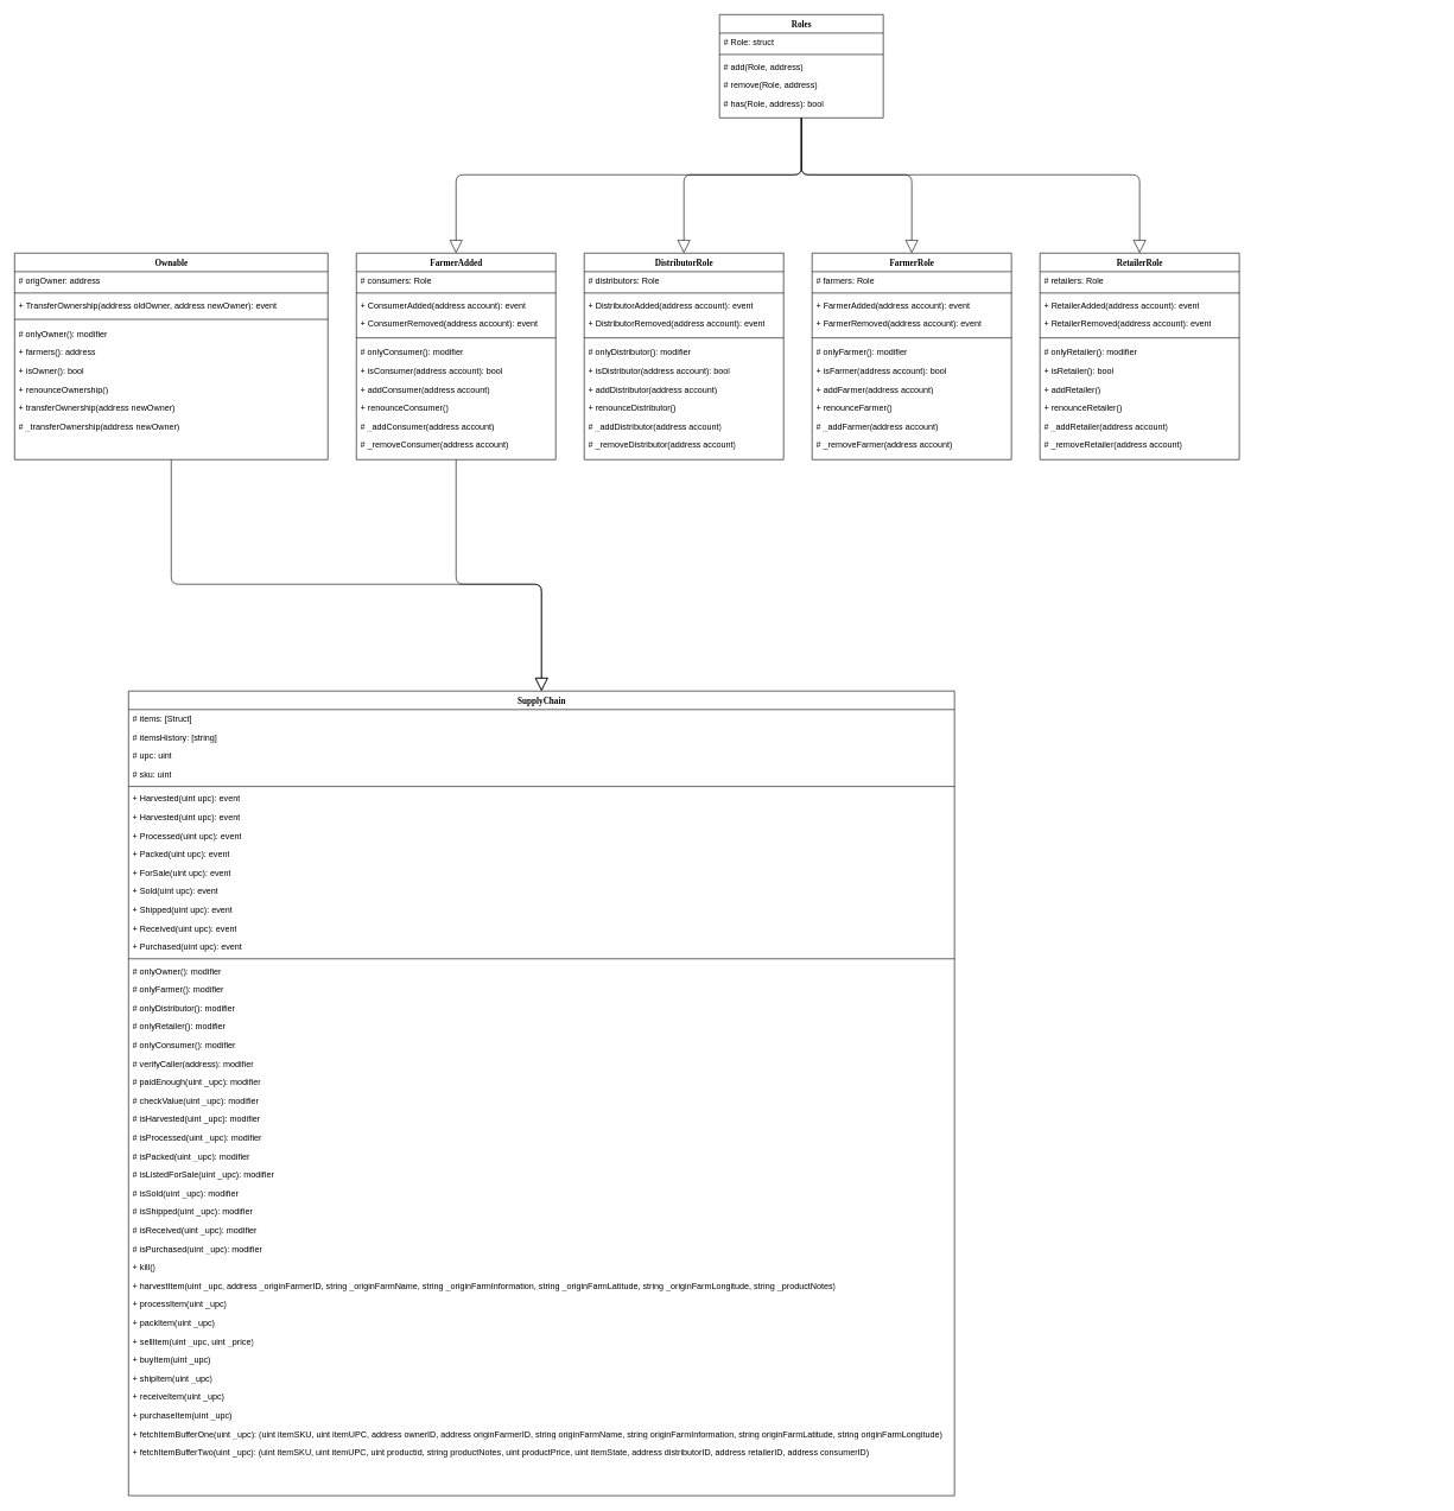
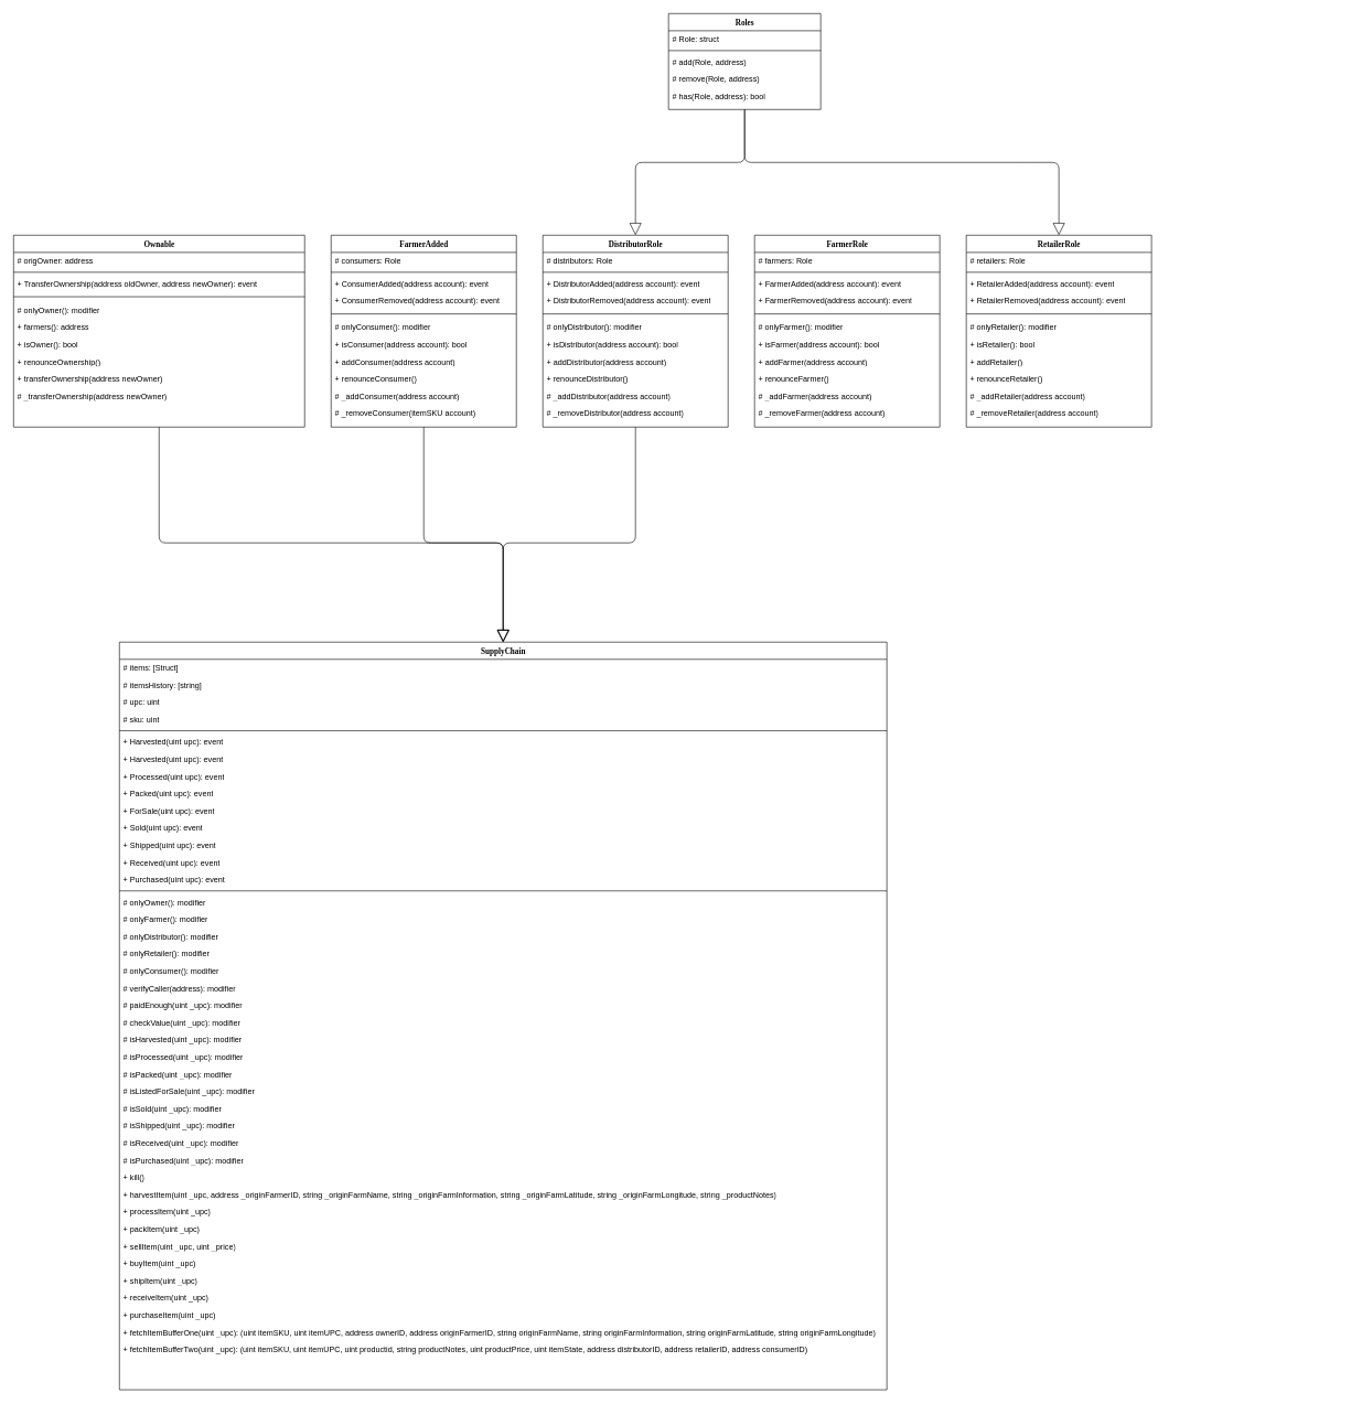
- <mxCell id="113" style="edgeStyle=orthogonalEdgeStyle;html=1;labelBackgroundColor=none;startFill=0;startSize=8;endArrow=block;endFill=0;endSize=16;fontFamily=Verdana;fontSize=12;exitX=0.5;exitY=1;exitDx=0;exitDy=0;entryX=0.5;entryY=0;entryDx=0;entryDy=0;" parent="1" source="57" target="63" edge="1"><mxGeometry relative="1" as="geometry"><Array as="points"><mxPoint x="1125" y="245" /><mxPoint x="640" y="245" /></Array><mxPoint x="530" y="85" as="sourcePoint" /><mxPoint x="1095" y="335" as="targetPoint" /></mxGeometry></mxCell>
- <mxCell id="115" style="edgeStyle=orthogonalEdgeStyle;html=1;labelBackgroundColor=none;startFill=0;startSize=8;endArrow=block;endFill=0;endSize=16;fontFamily=Verdana;fontSize=12;exitX=0.5;exitY=1;exitDx=0;exitDy=0;entryX=0.5;entryY=0;entryDx=0;entryDy=0;" parent="1" source="57" target="87" edge="1"><mxGeometry relative="1" as="geometry"><Array as="points"><mxPoint x="1125" y="245" /><mxPoint x="1280" y="245" /></Array><mxPoint x="1565" y="175" as="sourcePoint" /><mxPoint x="1410" y="365" as="targetPoint" /></mxGeometry></mxCell>
- <mxCell id="74" value="# _removeConsumer(address account)" style="text;html=1;strokeColor=none;fillColor=none;align=left;verticalAlign=top;spacingLeft=4;spacingRight=4;whiteSpace=wrap;overflow=hidden;rotatable=0;points=[[0,0.5],[1,0.5]];portConstraint=eastwest;" parent="63" vertex="1"><mxGeometry y="256" width="280" height="26" as="geometry" /></mxCell>
+ <mxCell id="74" value="# _removeConsumer(itemSKU account)" style="text;html=1;strokeColor=none;fillColor=none;align=left;verticalAlign=top;spacingLeft=4;spacingRight=4;whiteSpace=wrap;overflow=hidden;rotatable=0;points=[[0,0.5],[1,0.5]];portConstraint=eastwest;" parent="63" vertex="1"><mxGeometry y="256" width="280" height="26" as="geometry" /></mxCell>
+ <mxCell id="112" style="edgeStyle=orthogonalEdgeStyle;html=1;labelBackgroundColor=none;startFill=0;startSize=8;endArrow=block;endFill=0;endSize=16;fontFamily=Verdana;fontSize=12;exitX=0.5;exitY=1;exitDx=0;exitDy=0;entryX=0.5;entryY=0;entryDx=0;entryDy=0;" parent="1" source="75" target="13" edge="1"><mxGeometry relative="1" as="geometry"><Array as="points"><mxPoint x="960" y="820" /><mxPoint x="760" y="820" /></Array><mxPoint x="480" y="655" as="sourcePoint" /><mxPoint x="735" y="905" as="targetPoint" /></mxGeometry></mxCell>
